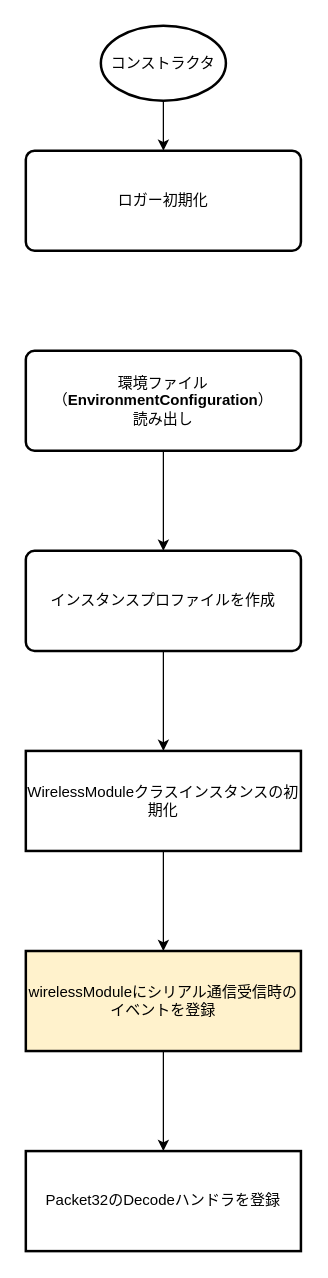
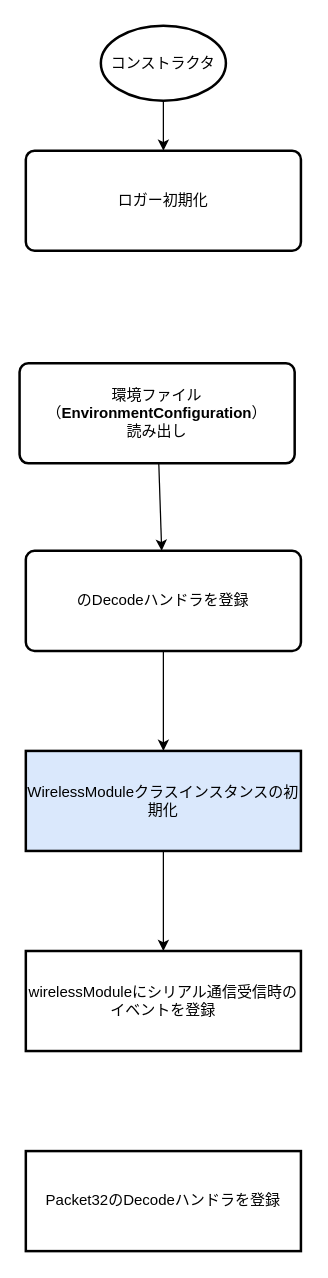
- <mxCell id="6" value="環境ファイル（&lt;strong&gt;&lt;code style=&quot;font-family: var(--monaco-monospace-font);&quot;&gt;EnvironmentConfiguration&lt;/code&gt;&lt;/strong&gt;）&lt;br&gt;読み出し" style="rounded=1;whiteSpace=wrap;html=1;absoluteArcSize=1;arcSize=14;strokeWidth=2;" parent="1" vertex="1"><mxGeometry x="20" y="280" width="220" height="80" as="geometry" /></mxCell>
+ <mxCell id="6" value="環境ファイル（&lt;strong&gt;&lt;code style=&quot;font-family: var(--monaco-monospace-font);&quot;&gt;EnvironmentConfiguration&lt;/code&gt;&lt;/strong&gt;）&lt;br&gt;読み出し" style="rounded=1;whiteSpace=wrap;html=1;absoluteArcSize=1;arcSize=14;strokeWidth=2;" parent="1" vertex="1"><mxGeometry x="15" y="290" width="220" height="80" as="geometry" /></mxCell>
- <mxCell id="8" value="インスタンスプロファイルを作成" style="rounded=1;whiteSpace=wrap;html=1;absoluteArcSize=1;arcSize=14;strokeWidth=2;" parent="1" vertex="1"><mxGeometry x="20" y="440" width="220" height="80" as="geometry" /></mxCell>
+ <mxCell id="8" value="のDecodeハンドラを登録" style="rounded=1;whiteSpace=wrap;html=1;absoluteArcSize=1;arcSize=14;strokeWidth=2;" parent="1" vertex="1"><mxGeometry x="20" y="440" width="220" height="80" as="geometry" /></mxCell>
- <mxCell id="10" value="WirelessModuleクラスインスタンスの初期化" style="whiteSpace=wrap;html=1;rounded=0;arcSize=14;strokeWidth=2;" parent="1" vertex="1"><mxGeometry x="20" y="600" width="220" height="80" as="geometry" /></mxCell>
+ <mxCell id="10" value="WirelessModuleクラスインスタンスの初期化" style="whiteSpace=wrap;html=1;rounded=0;arcSize=14;strokeWidth=2;fillColor=#dae8fc;" parent="1" vertex="1"><mxGeometry x="20" y="600" width="220" height="80" as="geometry" /></mxCell>
- <mxCell id="12" value="wirelessModuleにシリアル通信受信時のイベントを登録" style="whiteSpace=wrap;html=1;rounded=0;arcSize=14;strokeWidth=2;fillColor=#fff2cc;" parent="1" vertex="1"><mxGeometry x="20" y="760" width="220" height="80" as="geometry" /></mxCell>
+ <mxCell id="12" value="wirelessModuleにシリアル通信受信時のイベントを登録" style="whiteSpace=wrap;html=1;rounded=0;arcSize=14;strokeWidth=2;" parent="1" vertex="1"><mxGeometry x="20" y="760" width="220" height="80" as="geometry" /></mxCell>
- <mxCell id="11" value="" style="edgeStyle=none;html=1;" parent="1" source="12" target="13" edge="1"><mxGeometry relative="1" as="geometry" /></mxCell>
